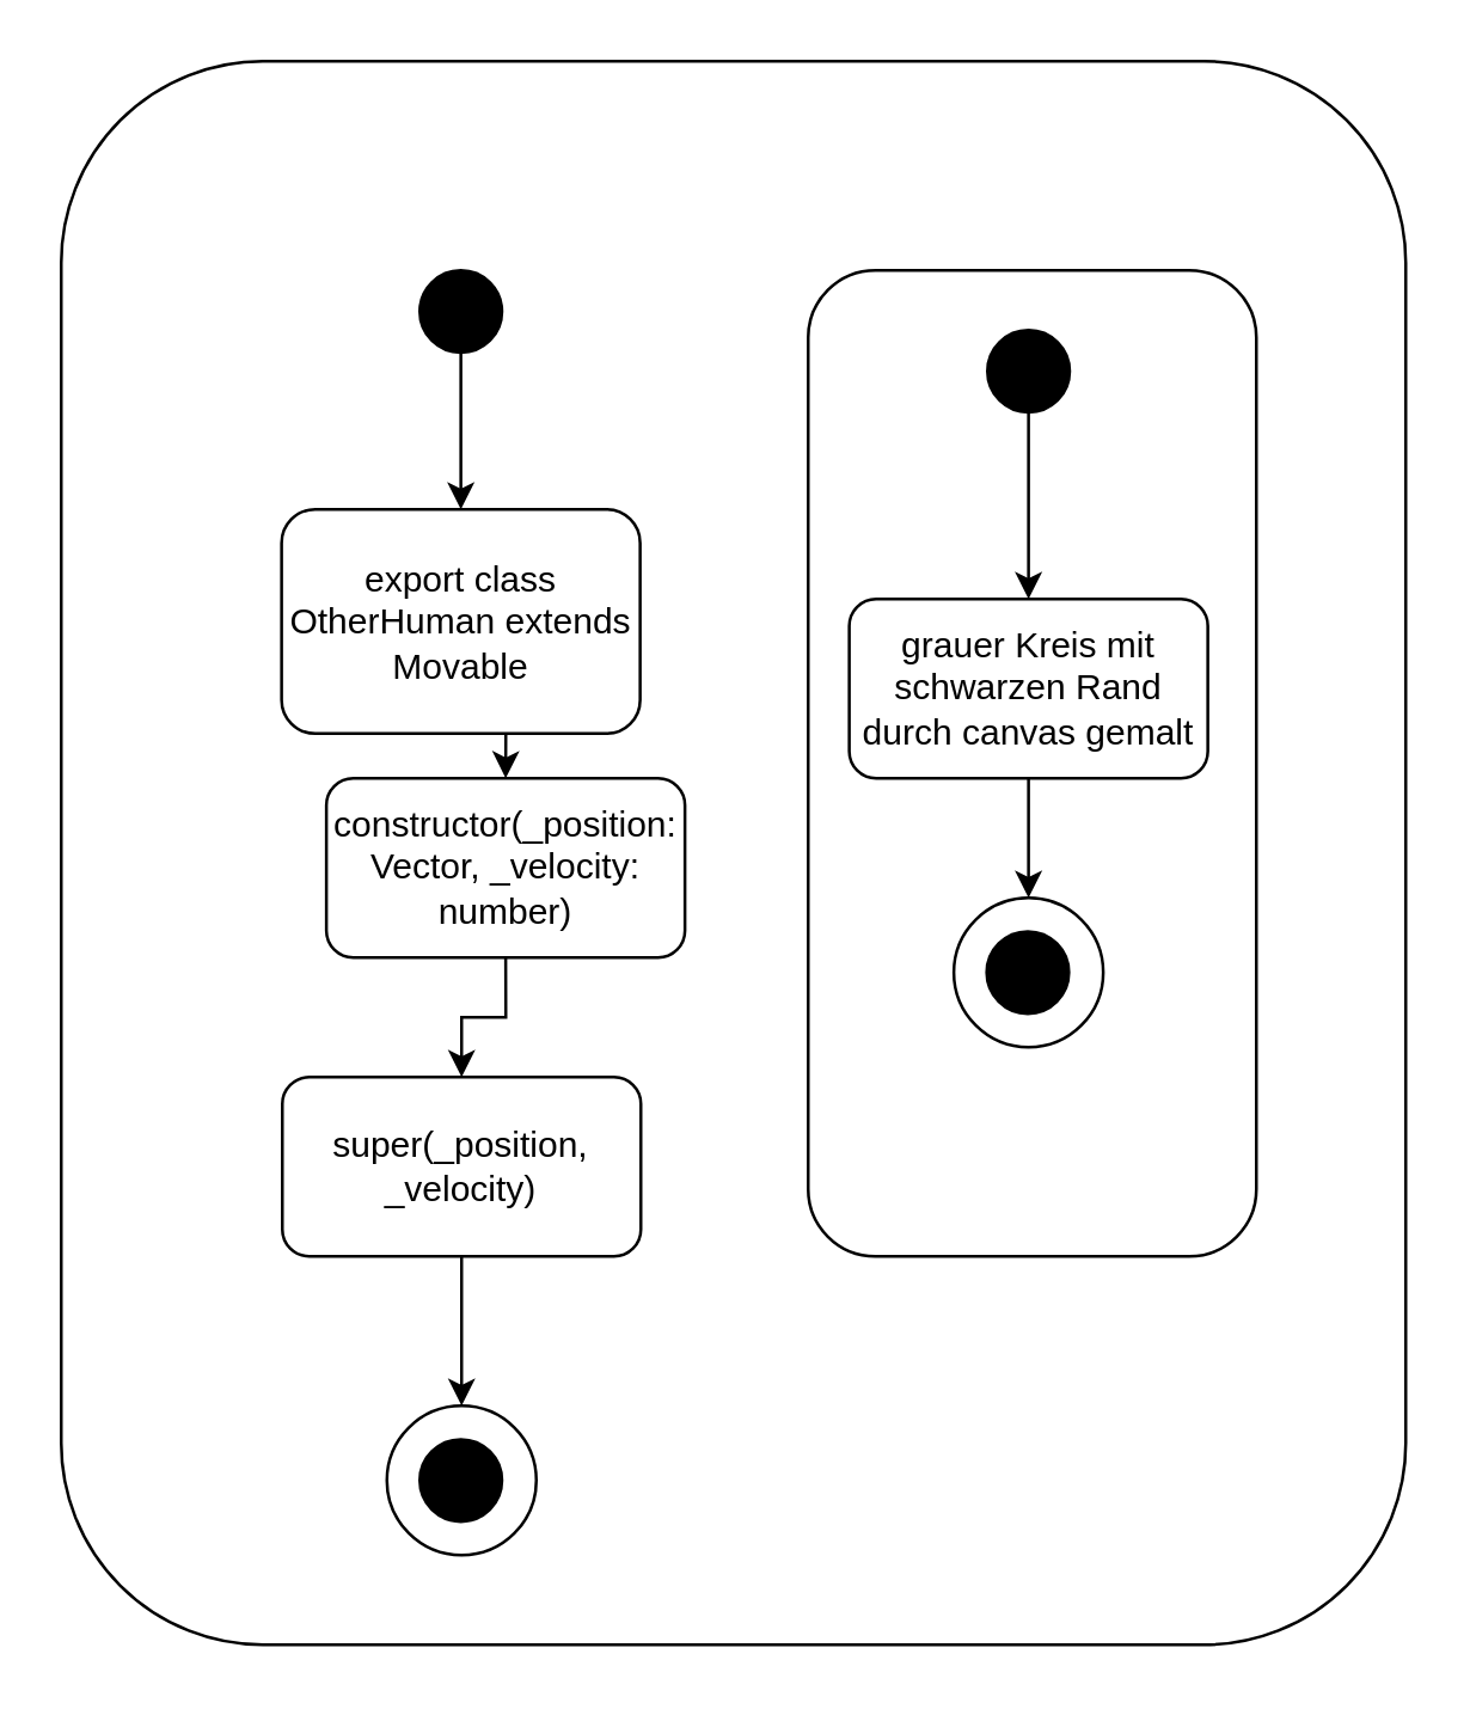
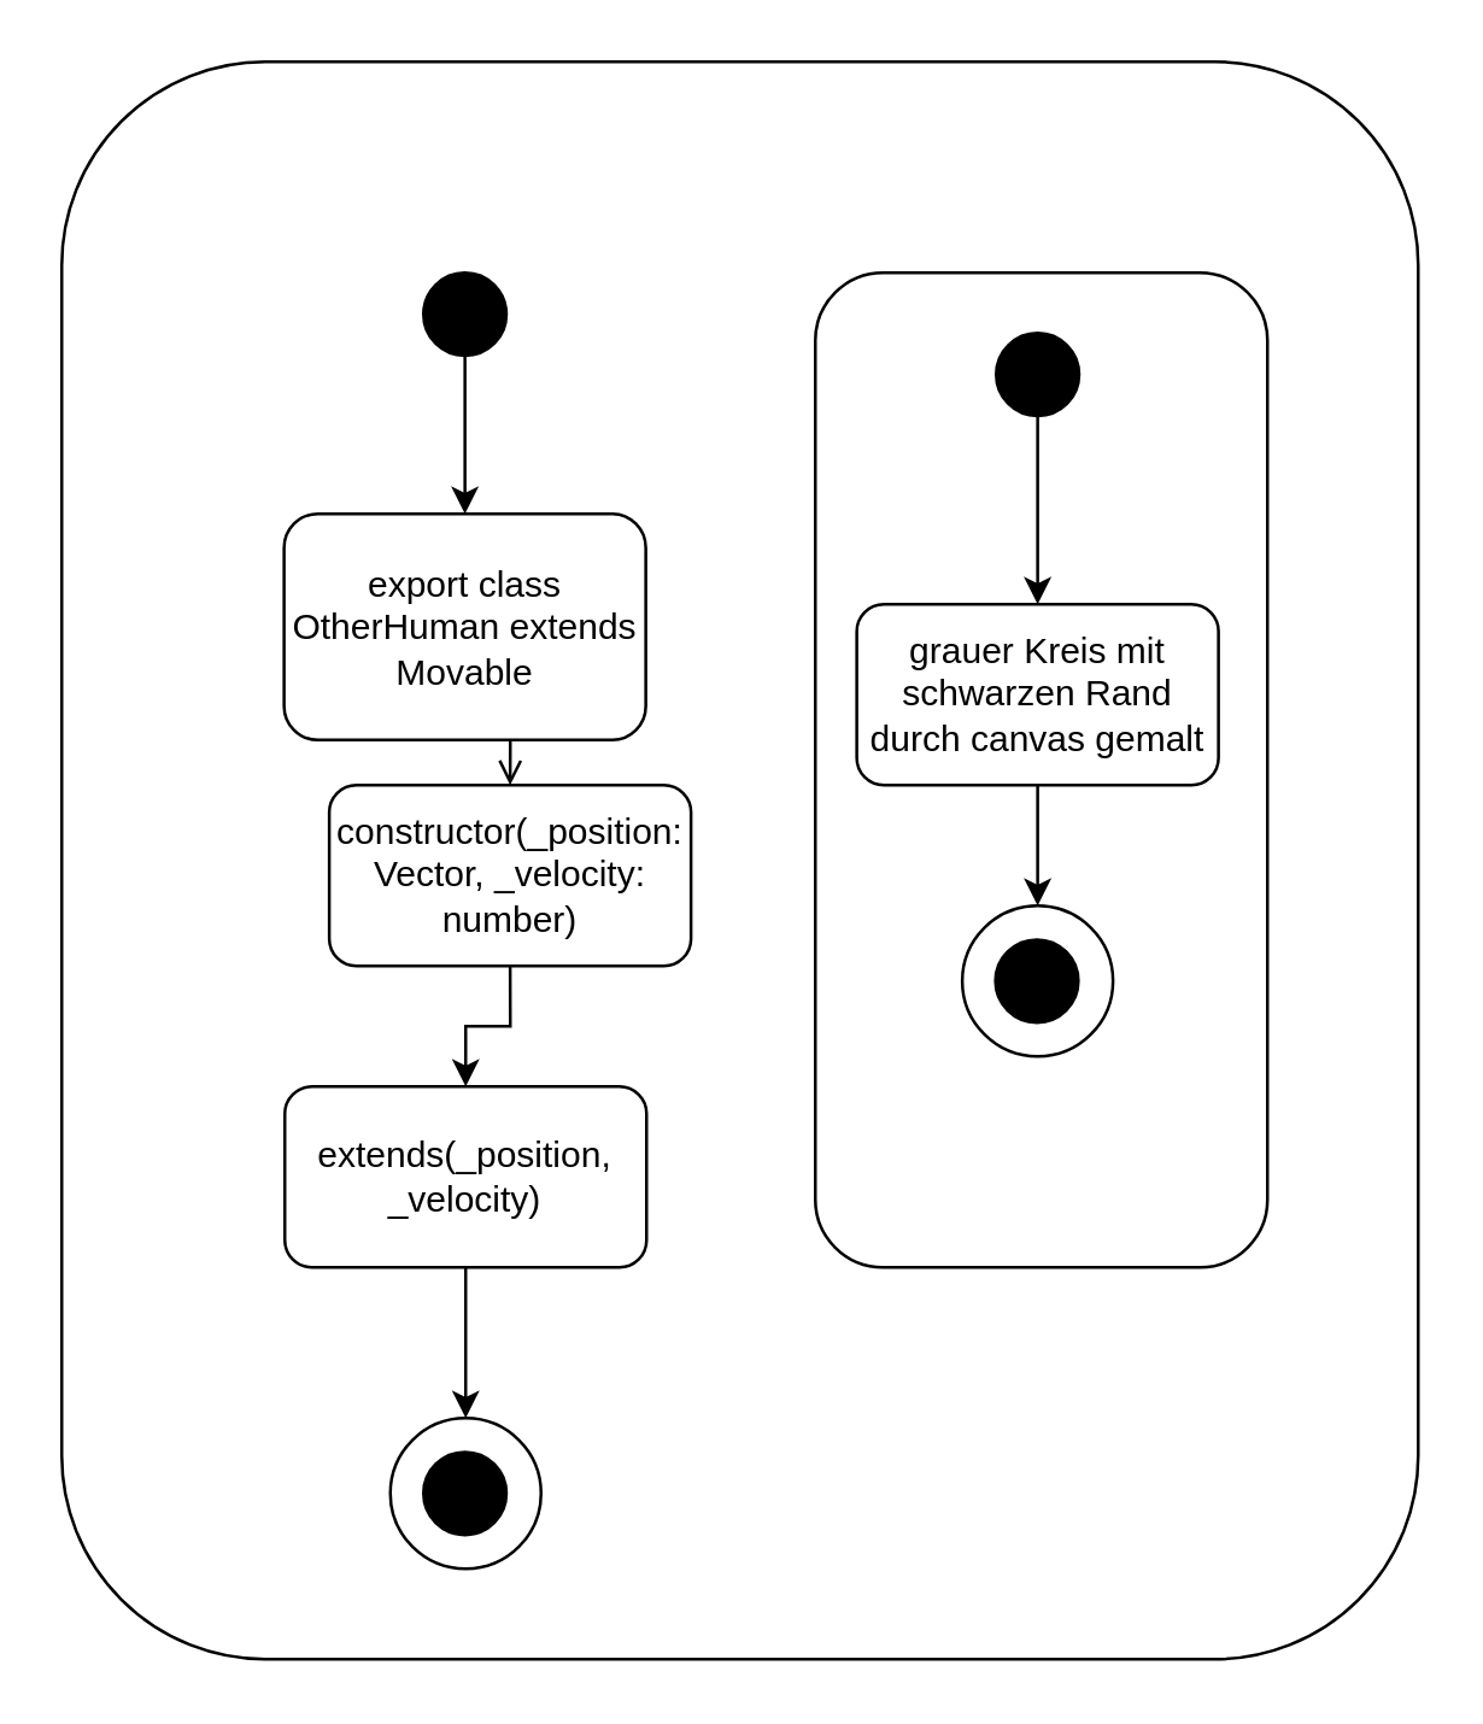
- <mxCell id="6" style="edgeStyle=orthogonalEdgeStyle;rounded=0;orthogonalLoop=1;jettySize=auto;html=1;exitX=0.5;exitY=1;exitDx=0;exitDy=0;entryX=0.5;entryY=0;entryDx=0;entryDy=0;" edge="1" parent="1" source="7" target="9"><mxGeometry relative="1" as="geometry" /></mxCell>
+ <mxCell id="6" style="edgeStyle=orthogonalEdgeStyle;rounded=0;orthogonalLoop=1;jettySize=auto;html=1;exitX=0.5;exitY=1;exitDx=0;exitDy=0;entryX=0.5;entryY=0;entryDx=0;entryDy=0;endArrow=open;" edge="1" parent="1" source="7" target="9"><mxGeometry relative="1" as="geometry" /></mxCell>
- <mxCell id="11" value="super(_position, _velocity)" style="rounded=1;whiteSpace=wrap;html=1;" vertex="1" parent="1"><mxGeometry x="94" y="360" width="120" height="60" as="geometry" /></mxCell>
+ <mxCell id="11" value="extends(_position, _velocity)" style="rounded=1;whiteSpace=wrap;html=1;" vertex="1" parent="1"><mxGeometry x="94" y="360" width="120" height="60" as="geometry" /></mxCell>
